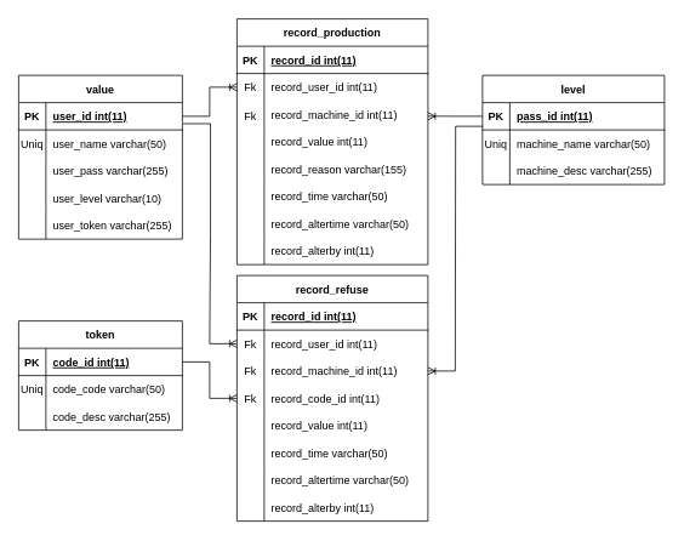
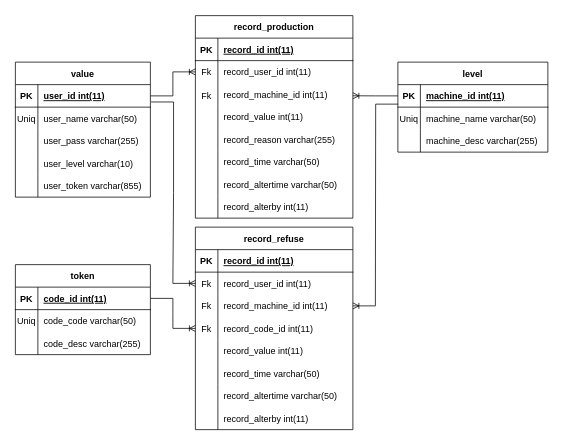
- <mxCell id="83" value="pass_id int(11)" style="shape=partialRectangle;connectable=0;fillColor=none;top=0;left=0;bottom=0;right=0;align=left;spacingLeft=6;fontStyle=5;overflow=hidden;" vertex="1" parent="81"><mxGeometry x="30" width="170" height="30" as="geometry"><mxRectangle width="170" height="30" as="alternateBounds" /></mxGeometry></mxCell>
+ <mxCell id="83" value="machine_id int(11)" style="shape=partialRectangle;connectable=0;fillColor=none;top=0;left=0;bottom=0;right=0;align=left;spacingLeft=6;fontStyle=5;overflow=hidden;" vertex="1" parent="81"><mxGeometry x="30" width="170" height="30" as="geometry"><mxRectangle width="170" height="30" as="alternateBounds" /></mxGeometry></mxCell>
- <mxCell id="69" value="record_reason varchar(155)" style="shape=partialRectangle;connectable=0;fillColor=none;top=0;left=0;bottom=0;right=0;align=left;spacingLeft=6;overflow=hidden;" vertex="1" parent="67"><mxGeometry x="30" width="180" height="30" as="geometry"><mxRectangle width="180" height="30" as="alternateBounds" /></mxGeometry></mxCell>
+ <mxCell id="69" value="record_reason varchar(255)" style="shape=partialRectangle;connectable=0;fillColor=none;top=0;left=0;bottom=0;right=0;align=left;spacingLeft=6;overflow=hidden;" vertex="1" parent="67"><mxGeometry x="30" width="180" height="30" as="geometry"><mxRectangle width="180" height="30" as="alternateBounds" /></mxGeometry></mxCell>
- <mxCell id="17" value="user_token&#09;varchar(255)" style="shape=partialRectangle;connectable=0;fillColor=none;top=0;left=0;bottom=0;right=0;align=left;spacingLeft=6;overflow=hidden;" vertex="1" parent="15"><mxGeometry x="30" width="150" height="30" as="geometry"><mxRectangle width="150" height="30" as="alternateBounds" /></mxGeometry></mxCell>
+ <mxCell id="17" value="user_token&#09;varchar(855)" style="shape=partialRectangle;connectable=0;fillColor=none;top=0;left=0;bottom=0;right=0;align=left;spacingLeft=6;overflow=hidden;" vertex="1" parent="15"><mxGeometry x="30" width="150" height="30" as="geometry"><mxRectangle width="150" height="30" as="alternateBounds" /></mxGeometry></mxCell>
